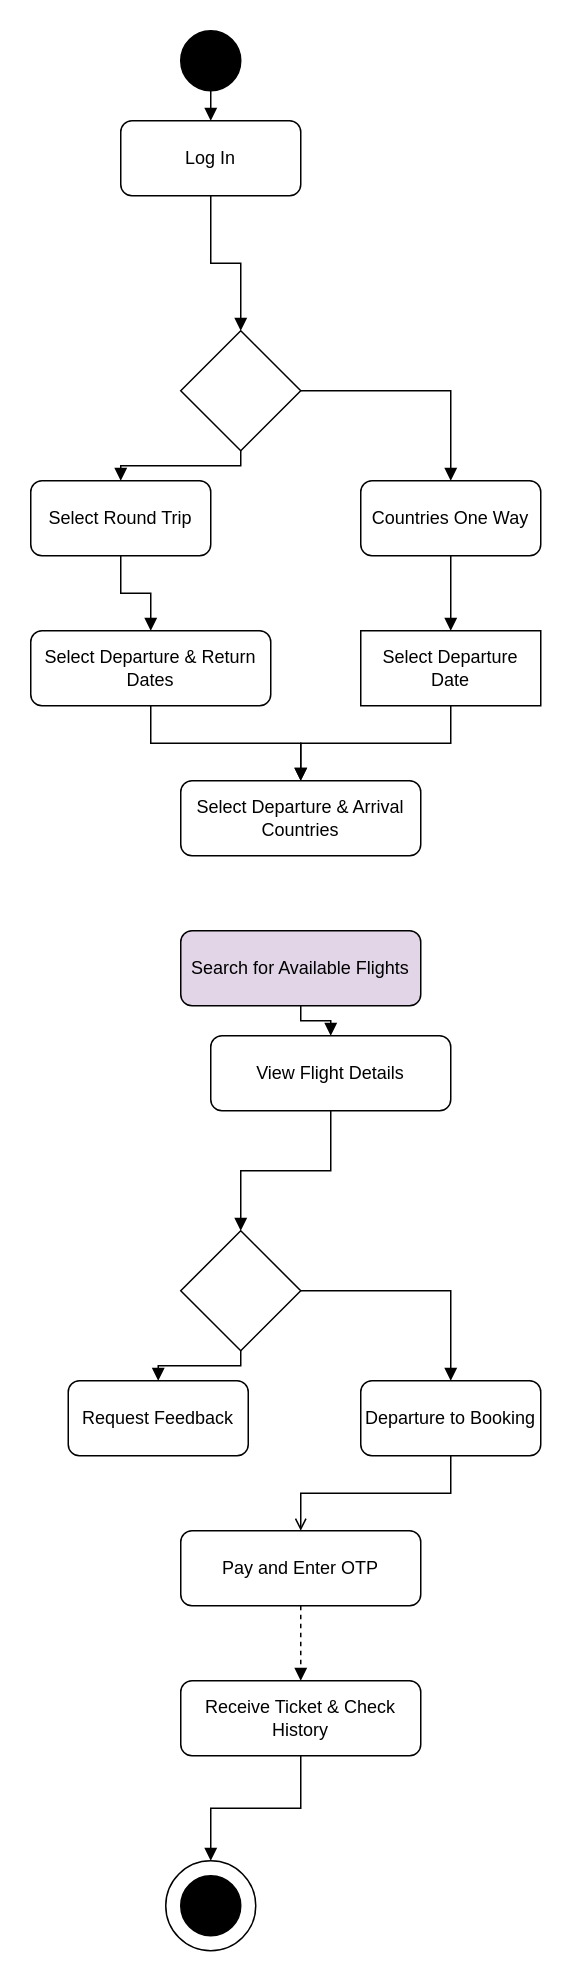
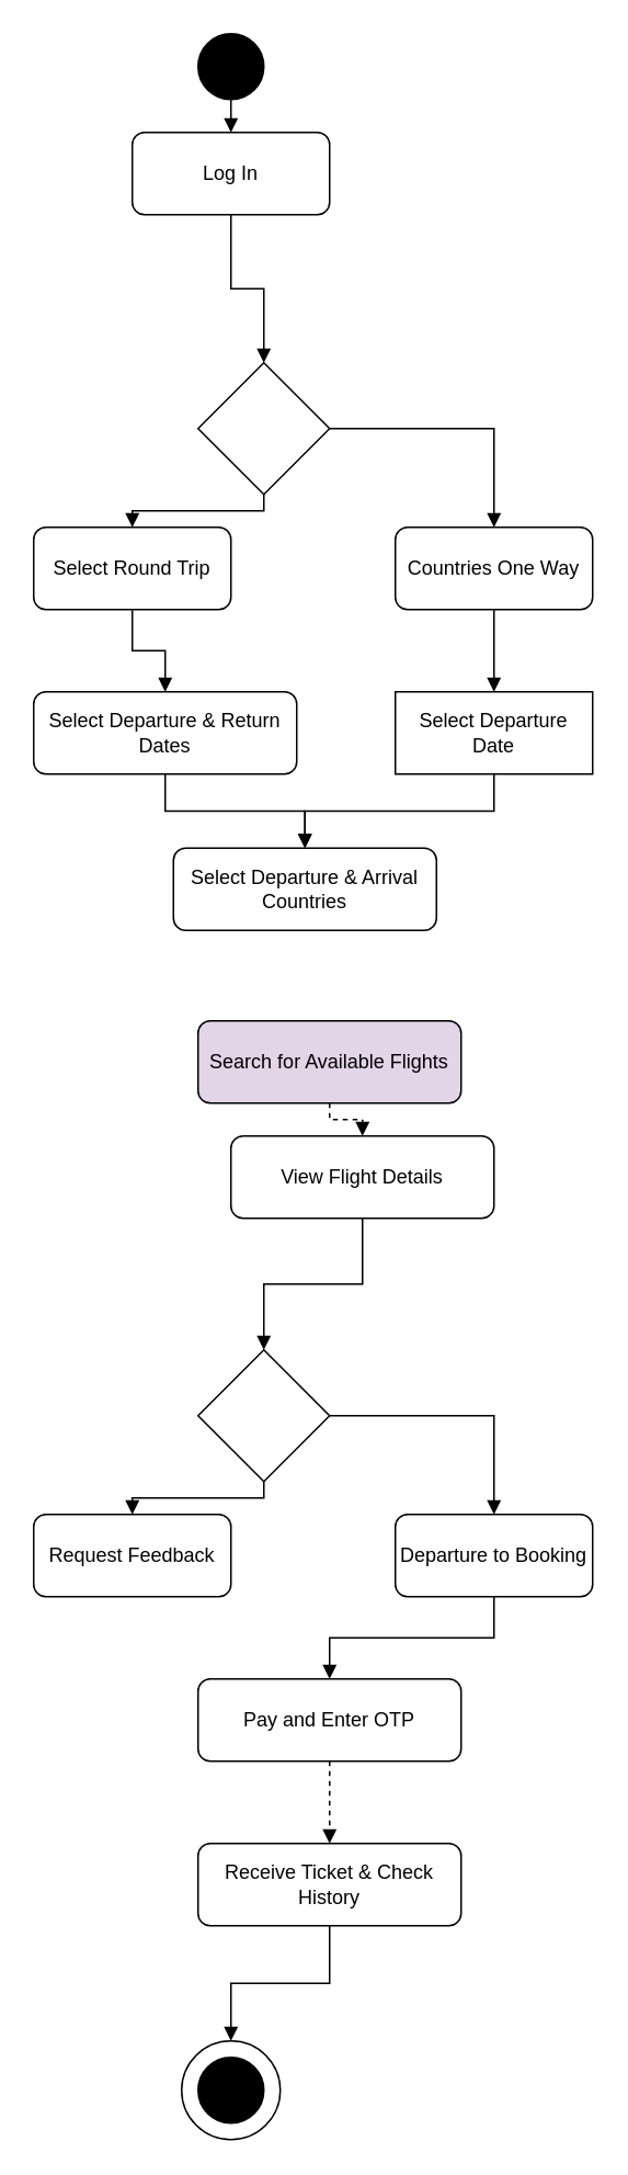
- <mxCell id="15" value="Select Departure &amp; Arrival Countries" style="rounded=1;whiteSpace=wrap;fillColor=#FFFFFF;strokeColor=#000000;" parent="1" vertex="1"><mxGeometry x="120" y="520" width="160" height="50" as="geometry" /></mxCell>
+ <mxCell id="15" value="Select Departure &amp; Arrival Countries" style="rounded=1;whiteSpace=wrap;fillColor=#FFFFFF;strokeColor=#000000;" parent="1" vertex="1"><mxGeometry x="105" y="515" width="160" height="50" as="geometry" /></mxCell>
- <mxCell id="20" style="edgeStyle=orthogonalEdgeStyle;strokeColor=#000000;endArrow=block;rounded=0;" parent="1" source="18" target="19" edge="1"><mxGeometry relative="1" as="geometry" /></mxCell>
+ <mxCell id="20" style="edgeStyle=orthogonalEdgeStyle;strokeColor=#000000;endArrow=block;rounded=0;dashed=1;" parent="1" source="18" target="19" edge="1"><mxGeometry relative="1" as="geometry" /></mxCell>
- <mxCell id="23" value="Request Feedback" style="rounded=1;whiteSpace=wrap;fillColor=#FFFFFF;strokeColor=#000000;" parent="1" vertex="1"><mxGeometry x="45" y="920" width="120" height="50" as="geometry" /></mxCell>
+ <mxCell id="23" value="Request Feedback" style="rounded=1;whiteSpace=wrap;fillColor=#FFFFFF;strokeColor=#000000;" parent="1" vertex="1"><mxGeometry x="20" y="920" width="120" height="50" as="geometry" /></mxCell>
- <mxCell id="28" style="edgeStyle=orthogonalEdgeStyle;strokeColor=#000000;endArrow=open;rounded=0;" parent="1" source="25" target="27" edge="1"><mxGeometry relative="1" as="geometry" /></mxCell>
+ <mxCell id="28" style="edgeStyle=orthogonalEdgeStyle;strokeColor=#000000;endArrow=block;rounded=0;" parent="1" source="25" target="27" edge="1"><mxGeometry relative="1" as="geometry" /></mxCell>
